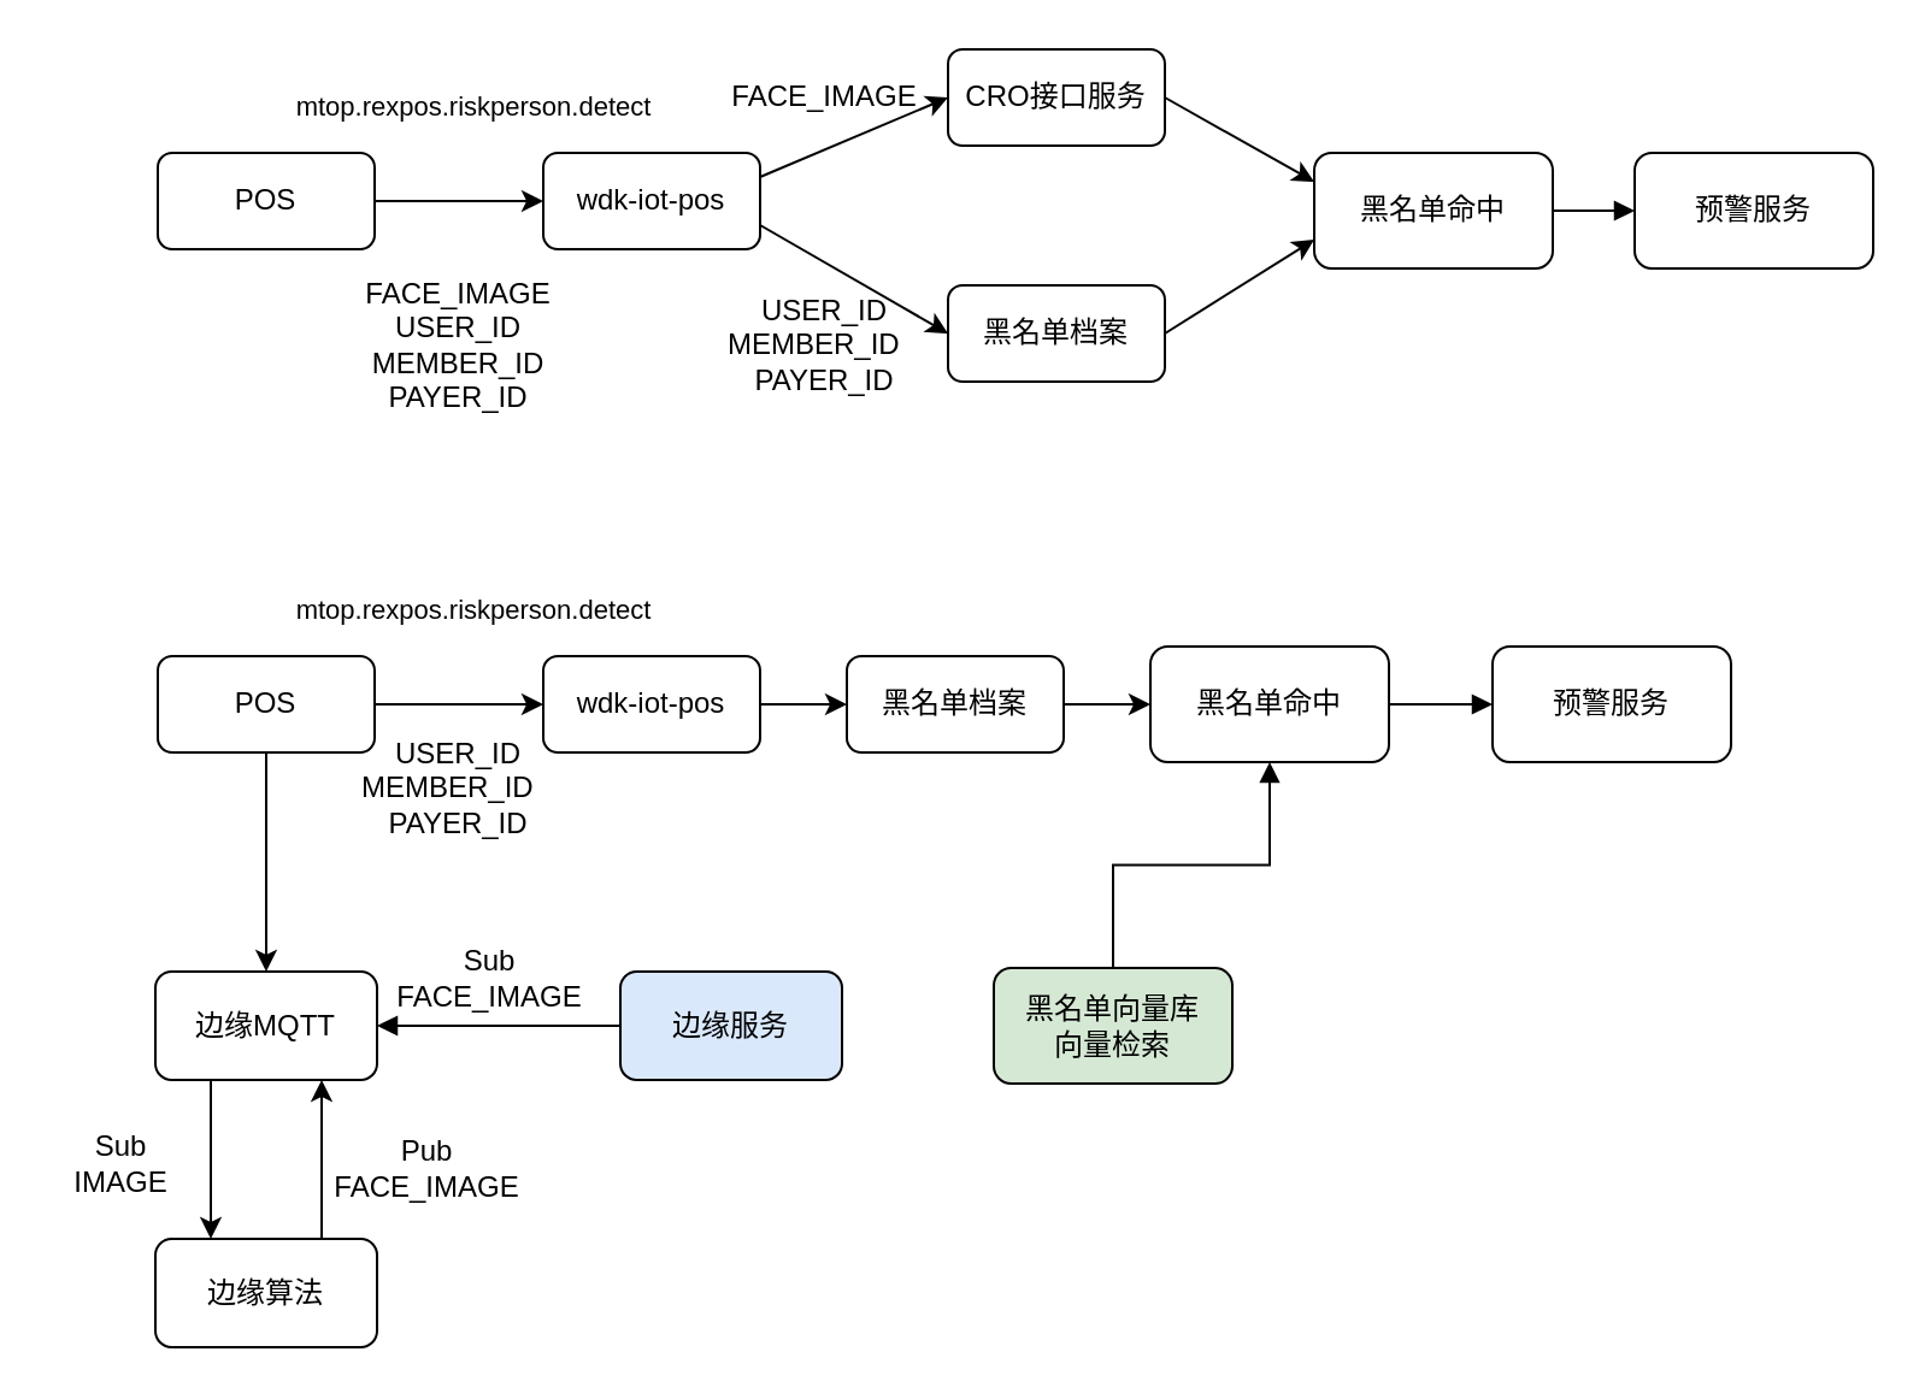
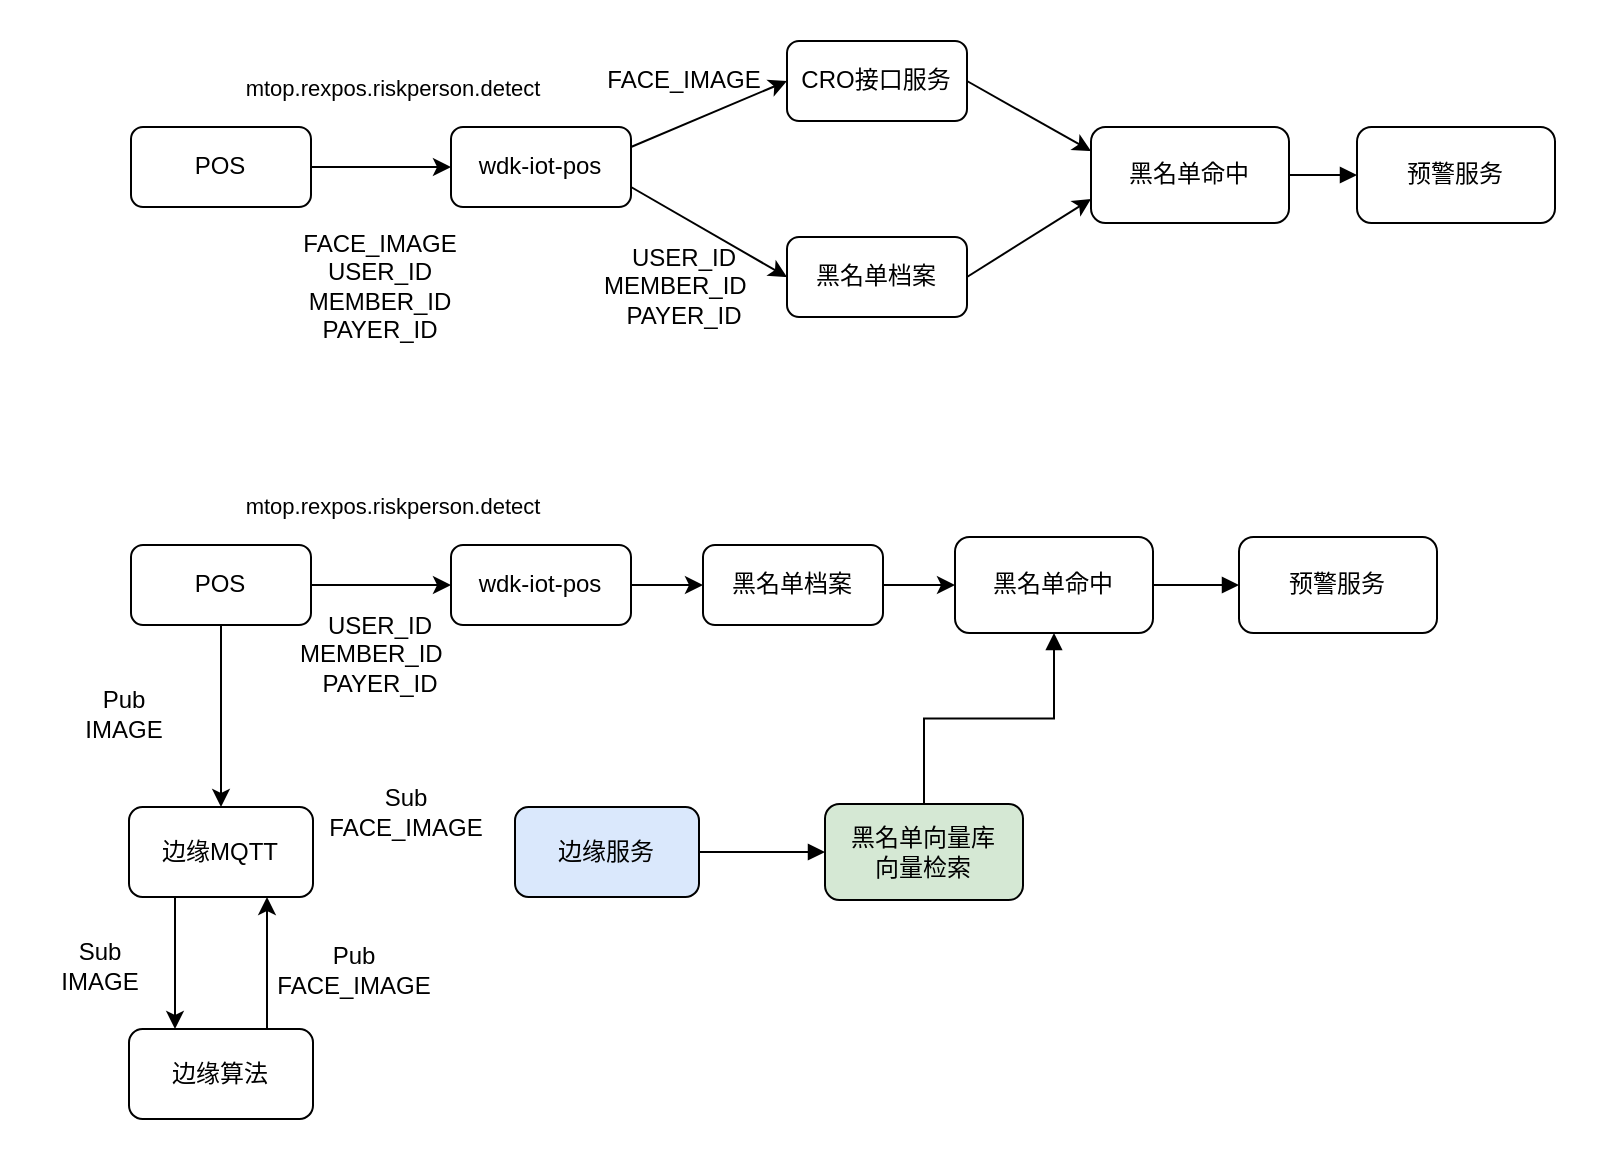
+ <mxCell id="30" value="Pub&lt;br&gt;IMAGE" style="text;html=1;strokeColor=none;fillColor=none;align=center;verticalAlign=middle;whiteSpace=wrap;rounded=0;" vertex="1" parent="1"><mxGeometry x="32" y="342" width="60" height="30" as="geometry" /></mxCell>
- <mxCell id="32" value="" style="edgeStyle=orthogonalEdgeStyle;rounded=0;orthogonalLoop=1;jettySize=auto;html=1;shadow=0;startArrow=none;startFill=0;endArrow=block;endFill=1;strokeColor=default;" edge="1" parent="1" source="33" target="28"><mxGeometry relative="1" as="geometry" /></mxCell>
+ <mxCell id="32" value="" style="edgeStyle=orthogonalEdgeStyle;rounded=0;orthogonalLoop=1;jettySize=auto;html=1;shadow=0;startArrow=none;startFill=0;endArrow=block;endFill=1;strokeColor=default;" edge="1" parent="1" source="33" target="41"><mxGeometry relative="1" as="geometry" /></mxCell>
